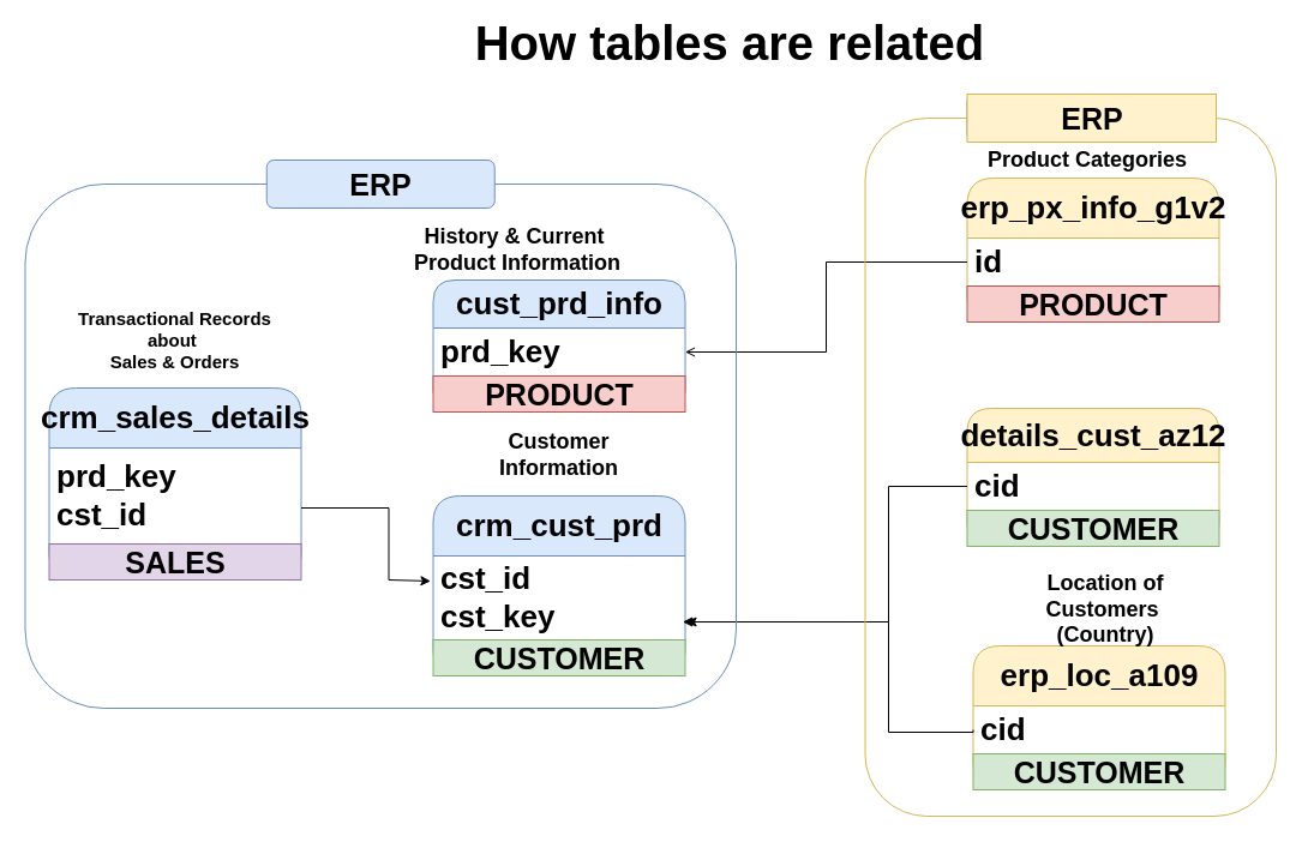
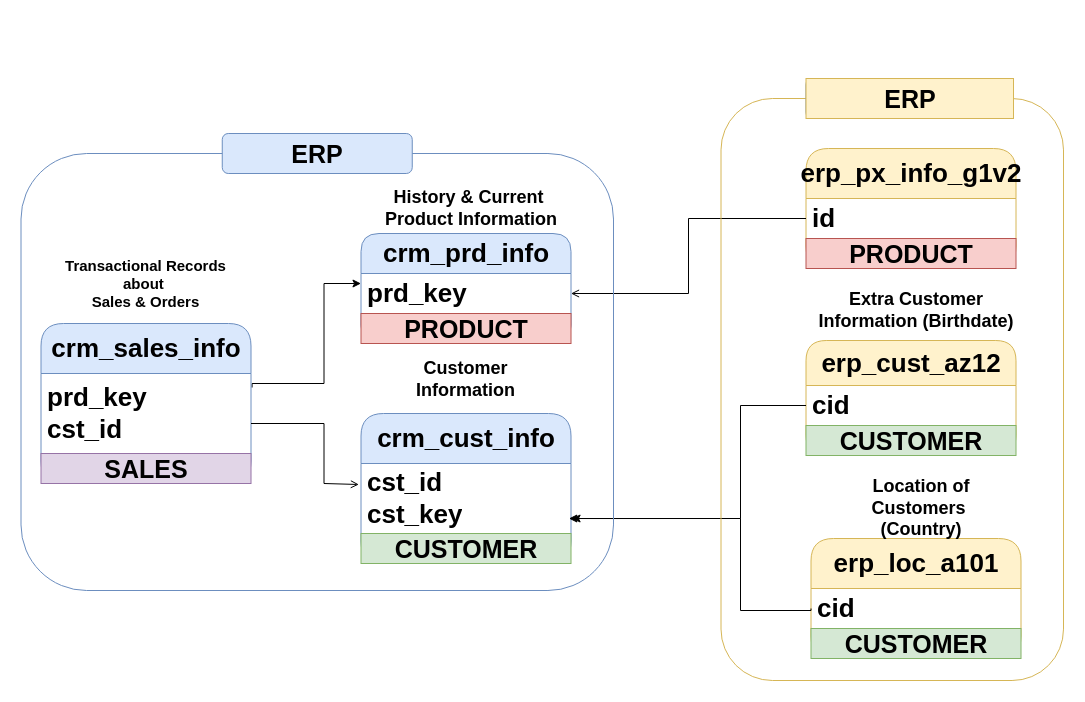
- <mxCell id="2" value="&lt;font style=&quot;font-size: 40px;&quot;&gt;How tables are related&lt;/font&gt;" style="text;html=1;align=center;verticalAlign=middle;whiteSpace=wrap;rounded=0;fontStyle=1" parent="1" vertex="1"><mxGeometry x="293" y="20" width="630" height="30" as="geometry" /></mxCell>
- <mxCell id="30" value="&lt;span style=&quot;font-size: 18px;&quot;&gt;Product Categories&lt;/span&gt;" style="text;html=1;align=center;verticalAlign=middle;whiteSpace=wrap;rounded=0;fontStyle=1" parent="1" vertex="1"><mxGeometry x="810.5" y="118" width="190" height="30" as="geometry" /></mxCell>
- <mxCell id="10" value="&lt;font style=&quot;font-size: 18px;&quot;&gt;History &amp;amp; Current&amp;nbsp;&lt;/font&gt;&lt;div&gt;&lt;font style=&quot;font-size: 18px;&quot;&gt;Product Information&lt;/font&gt;&lt;/div&gt;" style="text;html=1;align=center;verticalAlign=middle;whiteSpace=wrap;rounded=0;fontStyle=1" parent="1" vertex="1"><mxGeometry x="320.5" y="193" width="220" height="30" as="geometry" /></mxCell>
+ <mxCell id="10" value="&lt;font style=&quot;font-size: 18px;&quot;&gt;History &amp;amp; Current&amp;nbsp;&lt;/font&gt;&lt;div&gt;&lt;font style=&quot;font-size: 18px;&quot;&gt;Product Information&lt;/font&gt;&lt;/div&gt;" style="text;html=1;align=center;verticalAlign=middle;whiteSpace=wrap;rounded=0;fontStyle=1" parent="1" vertex="1"><mxGeometry x="360.5" y="193" width="220" height="30" as="geometry" /></mxCell>
- <mxCell id="7" value="cust_prd_info" style="swimlane;fontStyle=1;childLayout=stackLayout;horizontal=1;startSize=40;horizontalStack=0;resizeParent=1;resizeParentMax=0;resizeLast=0;collapsible=1;marginBottom=0;whiteSpace=wrap;html=1;rounded=1;fillColor=#dae8fc;strokeColor=#6c8ebf;fontSize=26;align=center;" parent="1" vertex="1"><mxGeometry x="360.5" y="233" width="210" height="110" as="geometry" /></mxCell>
+ <mxCell id="7" value="crm_prd_info" style="swimlane;fontStyle=1;childLayout=stackLayout;horizontal=1;startSize=40;horizontalStack=0;resizeParent=1;resizeParentMax=0;resizeLast=0;collapsible=1;marginBottom=0;whiteSpace=wrap;html=1;rounded=1;fillColor=#dae8fc;strokeColor=#6c8ebf;fontSize=26;align=center;" parent="1" vertex="1"><mxGeometry x="360.5" y="233" width="210" height="110" as="geometry" /></mxCell>
+ <mxCell id="20" value="&lt;span style=&quot;font-size: 18px;&quot;&gt;Extra Customer Information (Birthdate)&lt;/span&gt;" style="text;html=1;align=center;verticalAlign=middle;whiteSpace=wrap;rounded=0;fontStyle=1" parent="1" vertex="1"><mxGeometry x="805.5" y="295" width="220" height="30" as="geometry" /></mxCell>
- <mxCell id="12" value="crm_sales_details" style="swimlane;fontStyle=1;childLayout=stackLayout;horizontal=1;startSize=50;horizontalStack=0;resizeParent=1;resizeParentMax=0;resizeLast=0;collapsible=1;marginBottom=0;whiteSpace=wrap;html=1;rounded=1;fillColor=#dae8fc;strokeColor=#6c8ebf;fontSize=26;align=center;" parent="1" vertex="1"><mxGeometry x="40.5" y="323" width="210" height="160" as="geometry" /></mxCell>
+ <mxCell id="12" value="crm_sales_info" style="swimlane;fontStyle=1;childLayout=stackLayout;horizontal=1;startSize=50;horizontalStack=0;resizeParent=1;resizeParentMax=0;resizeLast=0;collapsible=1;marginBottom=0;whiteSpace=wrap;html=1;rounded=1;fillColor=#dae8fc;strokeColor=#6c8ebf;fontSize=26;align=center;" parent="1" vertex="1"><mxGeometry x="40.5" y="323" width="210" height="160" as="geometry" /></mxCell>
+ <mxCell id="11" style="edgeStyle=orthogonalEdgeStyle;rounded=0;orthogonalLoop=1;jettySize=auto;html=1;exitX=1.005;exitY=0.175;exitDx=0;exitDy=0;exitPerimeter=0;fontStyle=1" parent="1" source="13" target="8" edge="1"><mxGeometry relative="1" as="geometry"><mxPoint x="270.5" y="363" as="sourcePoint" /><Array as="points"><mxPoint x="251.5" y="383" /><mxPoint x="323.5" y="383" /><mxPoint x="323.5" y="283" /></Array></mxGeometry></mxCell>
- <mxCell id="17" value="details_cust_az12" style="swimlane;fontStyle=1;childLayout=stackLayout;horizontal=1;startSize=45;horizontalStack=0;resizeParent=1;resizeParentMax=0;resizeLast=0;collapsible=1;marginBottom=0;whiteSpace=wrap;html=1;rounded=1;fillColor=#fff2cc;strokeColor=#d6b656;fontSize=26;align=center;" parent="1" vertex="1"><mxGeometry x="805.5" y="340" width="210" height="115" as="geometry" /></mxCell>
+ <mxCell id="17" value="erp_cust_az12" style="swimlane;fontStyle=1;childLayout=stackLayout;horizontal=1;startSize=45;horizontalStack=0;resizeParent=1;resizeParentMax=0;resizeLast=0;collapsible=1;marginBottom=0;whiteSpace=wrap;html=1;rounded=1;fillColor=#fff2cc;strokeColor=#d6b656;fontSize=26;align=center;" parent="1" vertex="1"><mxGeometry x="805.5" y="340" width="210" height="115" as="geometry" /></mxCell>
- <mxCell id="3" value="crm_cust_prd" style="swimlane;fontStyle=1;childLayout=stackLayout;horizontal=1;startSize=50;horizontalStack=0;resizeParent=1;resizeParentMax=0;resizeLast=0;collapsible=1;marginBottom=0;whiteSpace=wrap;html=1;rounded=1;fillColor=#dae8fc;strokeColor=#6c8ebf;fontSize=26;align=center;" parent="1" vertex="1"><mxGeometry x="360.5" y="413" width="210" height="150" as="geometry" /></mxCell>
+ <mxCell id="3" value="crm_cust_info" style="swimlane;fontStyle=1;childLayout=stackLayout;horizontal=1;startSize=50;horizontalStack=0;resizeParent=1;resizeParentMax=0;resizeLast=0;collapsible=1;marginBottom=0;whiteSpace=wrap;html=1;rounded=1;fillColor=#dae8fc;strokeColor=#6c8ebf;fontSize=26;align=center;" parent="1" vertex="1"><mxGeometry x="360.5" y="413" width="210" height="150" as="geometry" /></mxCell>
- <mxCell id="16" style="edgeStyle=orthogonalEdgeStyle;rounded=0;orthogonalLoop=1;jettySize=auto;html=1;entryX=-0.01;entryY=0.3;entryDx=0;entryDy=0;entryPerimeter=0;fontStyle=1" parent="1" source="13" target="4" edge="1"><mxGeometry relative="1" as="geometry"><mxPoint x="485.5" y="483" as="targetPoint" /><Array as="points"><mxPoint x="323.5" y="423" /><mxPoint x="323.5" y="483" /></Array></mxGeometry></mxCell>
+ <mxCell id="16" style="edgeStyle=orthogonalEdgeStyle;rounded=0;orthogonalLoop=1;jettySize=auto;html=1;entryX=-0.01;entryY=0.3;entryDx=0;entryDy=0;entryPerimeter=0;fontStyle=1;endArrow=open;" parent="1" source="13" target="4" edge="1"><mxGeometry relative="1" as="geometry"><mxPoint x="485.5" y="483" as="targetPoint" /><Array as="points"><mxPoint x="323.5" y="423" /><mxPoint x="323.5" y="483" /></Array></mxGeometry></mxCell>
- <mxCell id="22" value="erp_loc_a109" style="swimlane;fontStyle=1;childLayout=stackLayout;horizontal=1;startSize=50;horizontalStack=0;resizeParent=1;resizeParentMax=0;resizeLast=0;collapsible=1;marginBottom=0;whiteSpace=wrap;html=1;rounded=1;fillColor=#fff2cc;strokeColor=#d6b656;fontSize=26;align=center;" parent="1" vertex="1"><mxGeometry x="810.5" y="538" width="210" height="120" as="geometry" /></mxCell>
+ <mxCell id="22" value="erp_loc_a101" style="swimlane;fontStyle=1;childLayout=stackLayout;horizontal=1;startSize=50;horizontalStack=0;resizeParent=1;resizeParentMax=0;resizeLast=0;collapsible=1;marginBottom=0;whiteSpace=wrap;html=1;rounded=1;fillColor=#fff2cc;strokeColor=#d6b656;fontSize=26;align=center;" parent="1" vertex="1"><mxGeometry x="810.5" y="538" width="210" height="120" as="geometry" /></mxCell>
